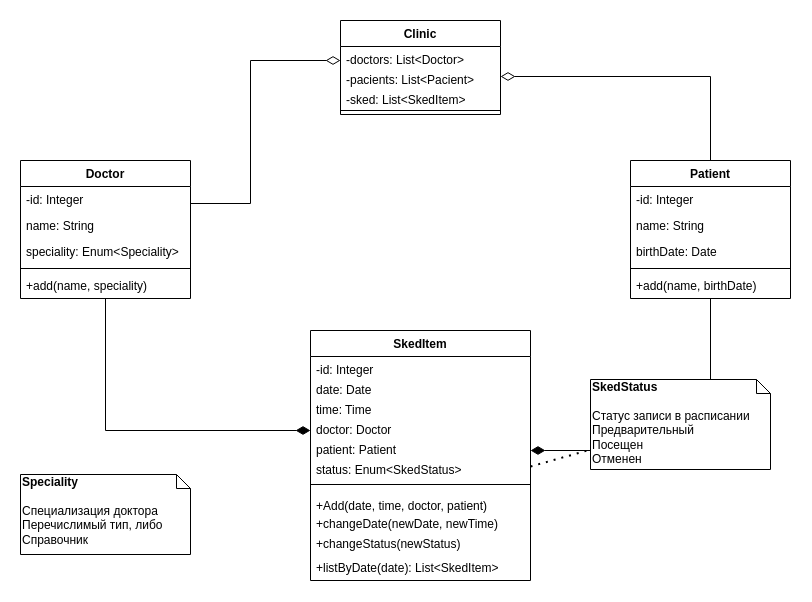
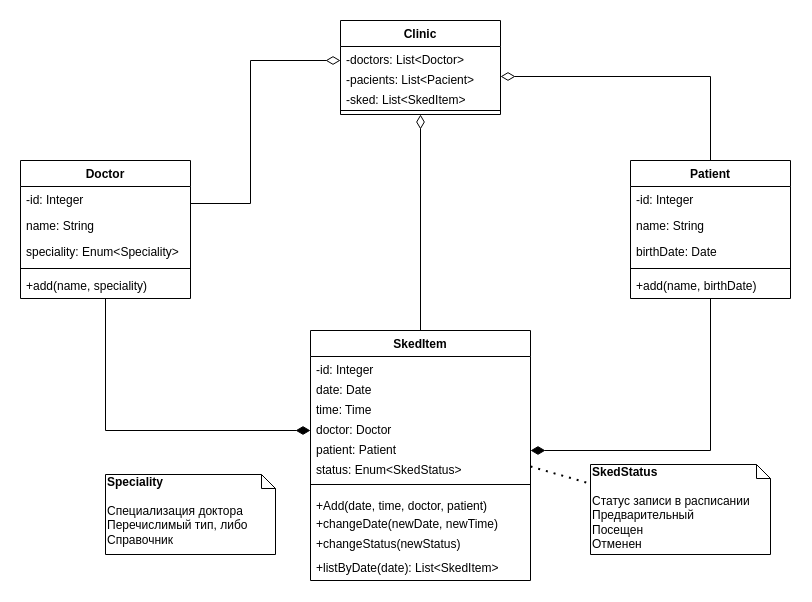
+ <mxCell id="22" style="edgeStyle=orthogonalEdgeStyle;rounded=0;sketch=0;orthogonalLoop=1;jettySize=auto;html=1;shadow=0;startArrow=none;startFill=0;endArrow=diamondThin;endFill=0;endSize=12;jumpSize=10;" parent="1" source="10" target="4" edge="1"><mxGeometry relative="1" as="geometry"><mxPoint x="180" y="213" as="sourcePoint" /><mxPoint x="420" y="250" as="targetPoint" /></mxGeometry></mxCell>
- <mxCell id="25" value="&lt;b&gt;SkedStatus&lt;/b&gt;&lt;br&gt;&lt;br&gt;Статус записи в расписании&lt;br&gt;Предварительный&lt;br&gt;Посещен&lt;br&gt;Отменен" style="shape=note;whiteSpace=wrap;html=1;size=14;verticalAlign=top;align=left;spacingTop=-6;" parent="1" vertex="1"><mxGeometry x="590" y="379" width="180" height="90" as="geometry" /></mxCell>
+ <mxCell id="25" value="&lt;b&gt;SkedStatus&lt;/b&gt;&lt;br&gt;&lt;br&gt;Статус записи в расписании&lt;br&gt;Предварительный&lt;br&gt;Посещен&lt;br&gt;Отменен" style="shape=note;whiteSpace=wrap;html=1;size=14;verticalAlign=top;align=left;spacingTop=-6;" parent="1" vertex="1"><mxGeometry x="590" y="464" width="180" height="90" as="geometry" /></mxCell>
- <mxCell id="24" value="&lt;b&gt;Speciality&lt;/b&gt;&lt;br&gt;&lt;br&gt;Специализация доктора&lt;br&gt;Перечислимый тип, либо Справочник" style="shape=note;whiteSpace=wrap;html=1;size=14;verticalAlign=top;align=left;spacingTop=-6;" parent="1" vertex="1"><mxGeometry x="20" y="474" width="170" height="80" as="geometry" /></mxCell>
+ <mxCell id="24" value="&lt;b&gt;Speciality&lt;/b&gt;&lt;br&gt;&lt;br&gt;Специализация доктора&lt;br&gt;Перечислимый тип, либо Справочник" style="shape=note;whiteSpace=wrap;html=1;size=14;verticalAlign=top;align=left;spacingTop=-6;" parent="1" vertex="1"><mxGeometry x="105" y="474" width="170" height="80" as="geometry" /></mxCell>
